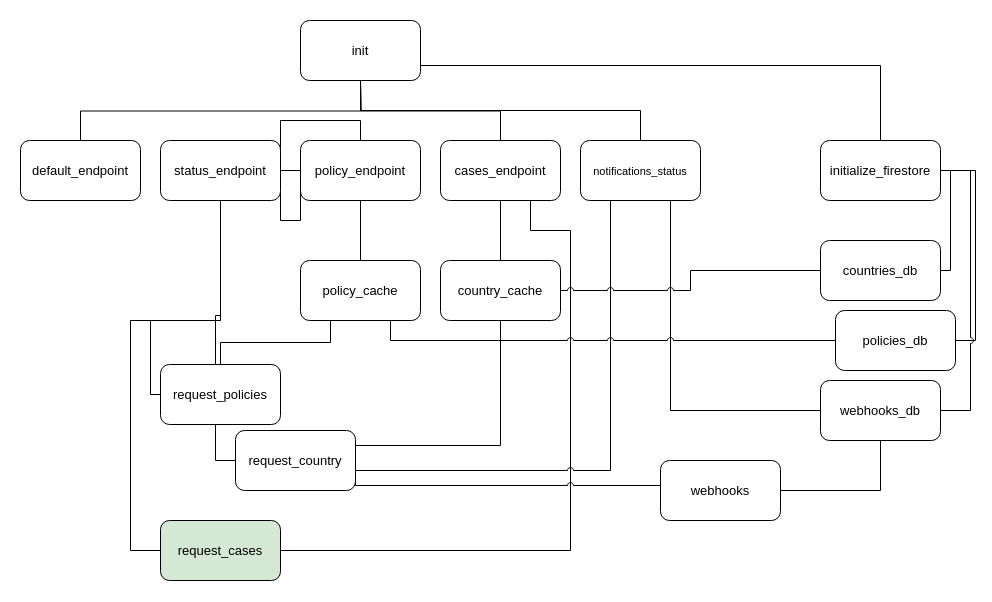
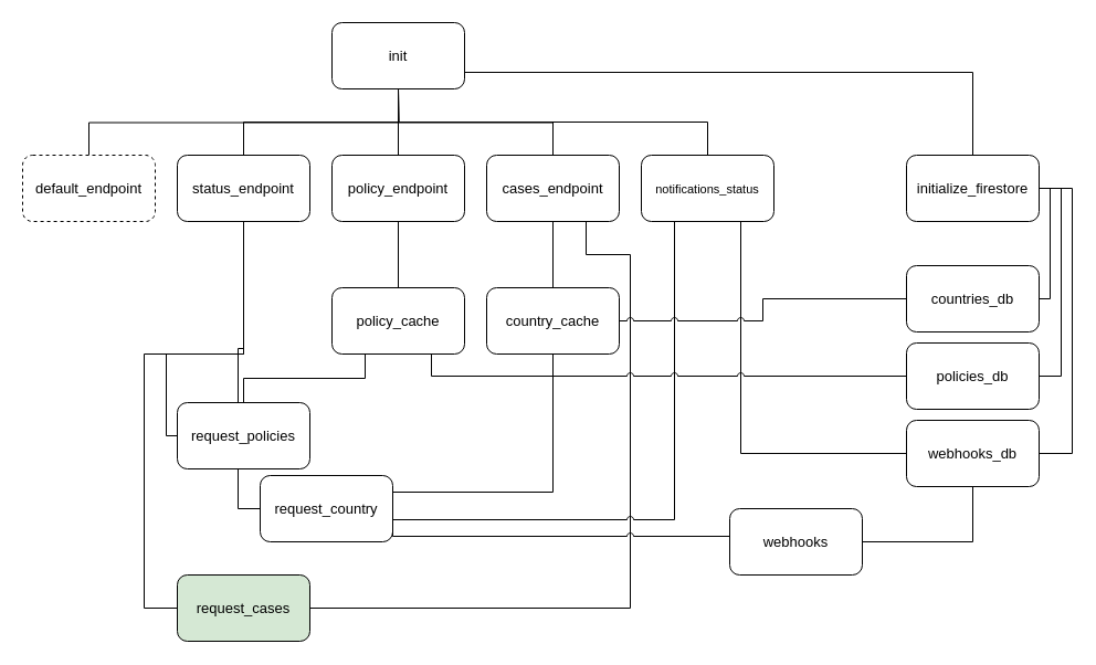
- <mxCell id="4" style="edgeStyle=orthogonalEdgeStyle;rounded=0;orthogonalLoop=1;jettySize=auto;html=1;exitX=0.5;exitY=0;exitDx=0;exitDy=0;fontSize=11;endArrow=none;endFill=0;" parent="1" source="5" target="10" edge="1"><mxGeometry relative="1" as="geometry" /></mxCell>
+ <mxCell id="4" style="edgeStyle=orthogonalEdgeStyle;rounded=0;orthogonalLoop=1;jettySize=auto;html=1;exitX=0.5;exitY=0;exitDx=0;exitDy=0;entryX=0.5;entryY=1;entryDx=0;entryDy=0;fontSize=11;endArrow=none;endFill=0;" parent="1" source="5" target="3" edge="1"><mxGeometry relative="1" as="geometry" /></mxCell>
+ <mxCell id="6" style="edgeStyle=orthogonalEdgeStyle;rounded=0;orthogonalLoop=1;jettySize=auto;html=1;exitX=0.5;exitY=0;exitDx=0;exitDy=0;entryX=0.5;entryY=1;entryDx=0;entryDy=0;fontSize=11;endArrow=none;endFill=0;" parent="1" source="10" target="3" edge="1"><mxGeometry relative="1" as="geometry" /></mxCell>
- <mxCell id="12" value="default_endpoint" style="rounded=1;whiteSpace=wrap;html=1;fontSize=13;" parent="1" vertex="1"><mxGeometry x="20" y="140" width="120" height="60" as="geometry" /></mxCell>
+ <mxCell id="12" value="default_endpoint" style="rounded=1;whiteSpace=wrap;html=1;fontSize=13;dashed=1;" parent="1" vertex="1"><mxGeometry x="20" y="140" width="120" height="60" as="geometry" /></mxCell>
- <mxCell id="37" value="policies_db" style="rounded=1;whiteSpace=wrap;html=1;fontSize=13;" parent="1" vertex="1"><mxGeometry x="835" y="310" width="120" height="60" as="geometry" /></mxCell>
+ <mxCell id="37" value="policies_db" style="rounded=1;whiteSpace=wrap;html=1;fontSize=13;" parent="1" vertex="1"><mxGeometry x="820" y="310" width="120" height="60" as="geometry" /></mxCell>
